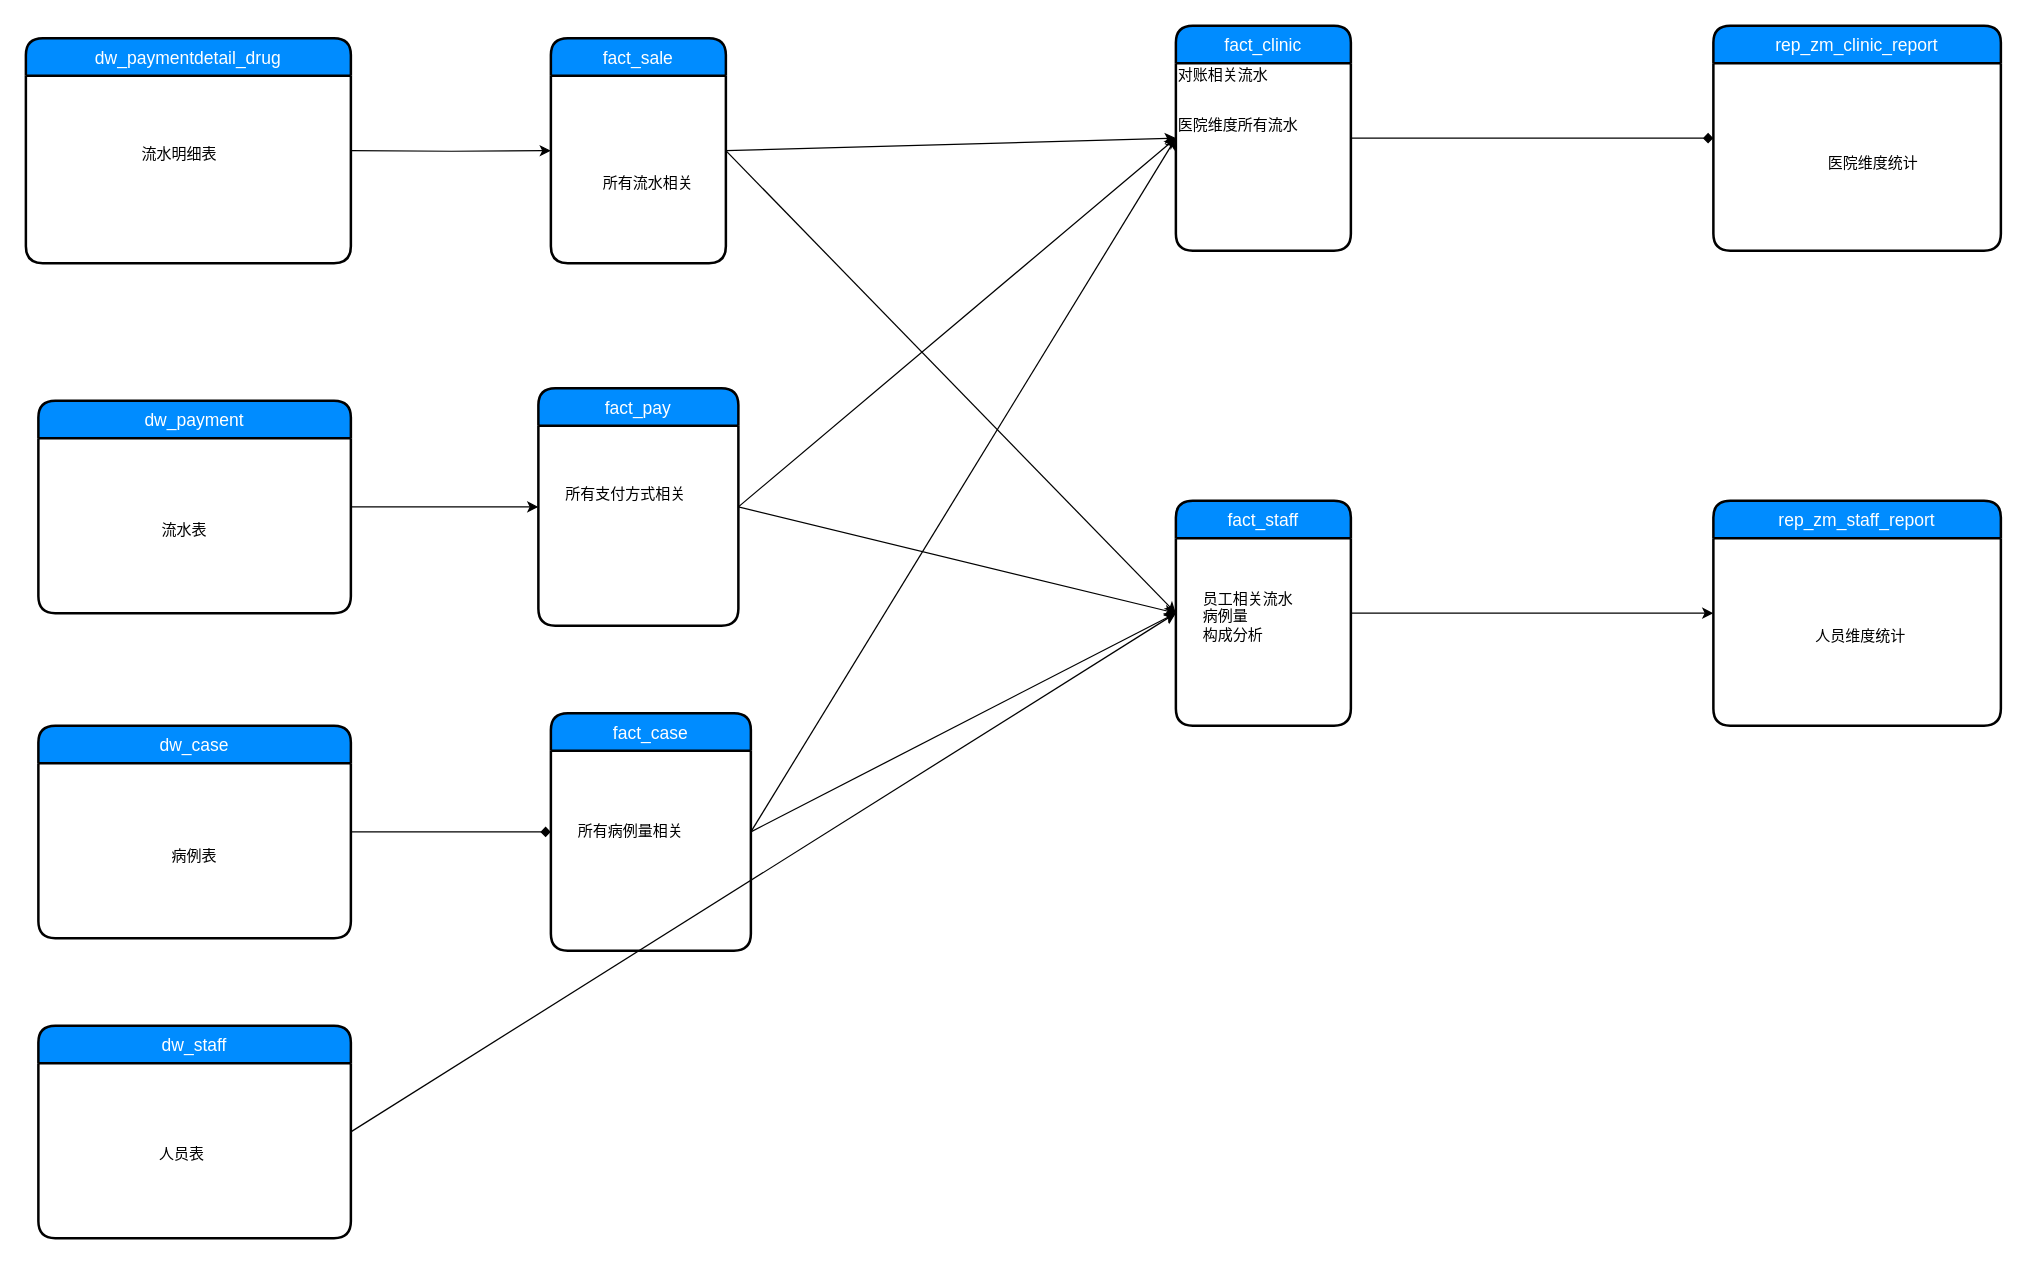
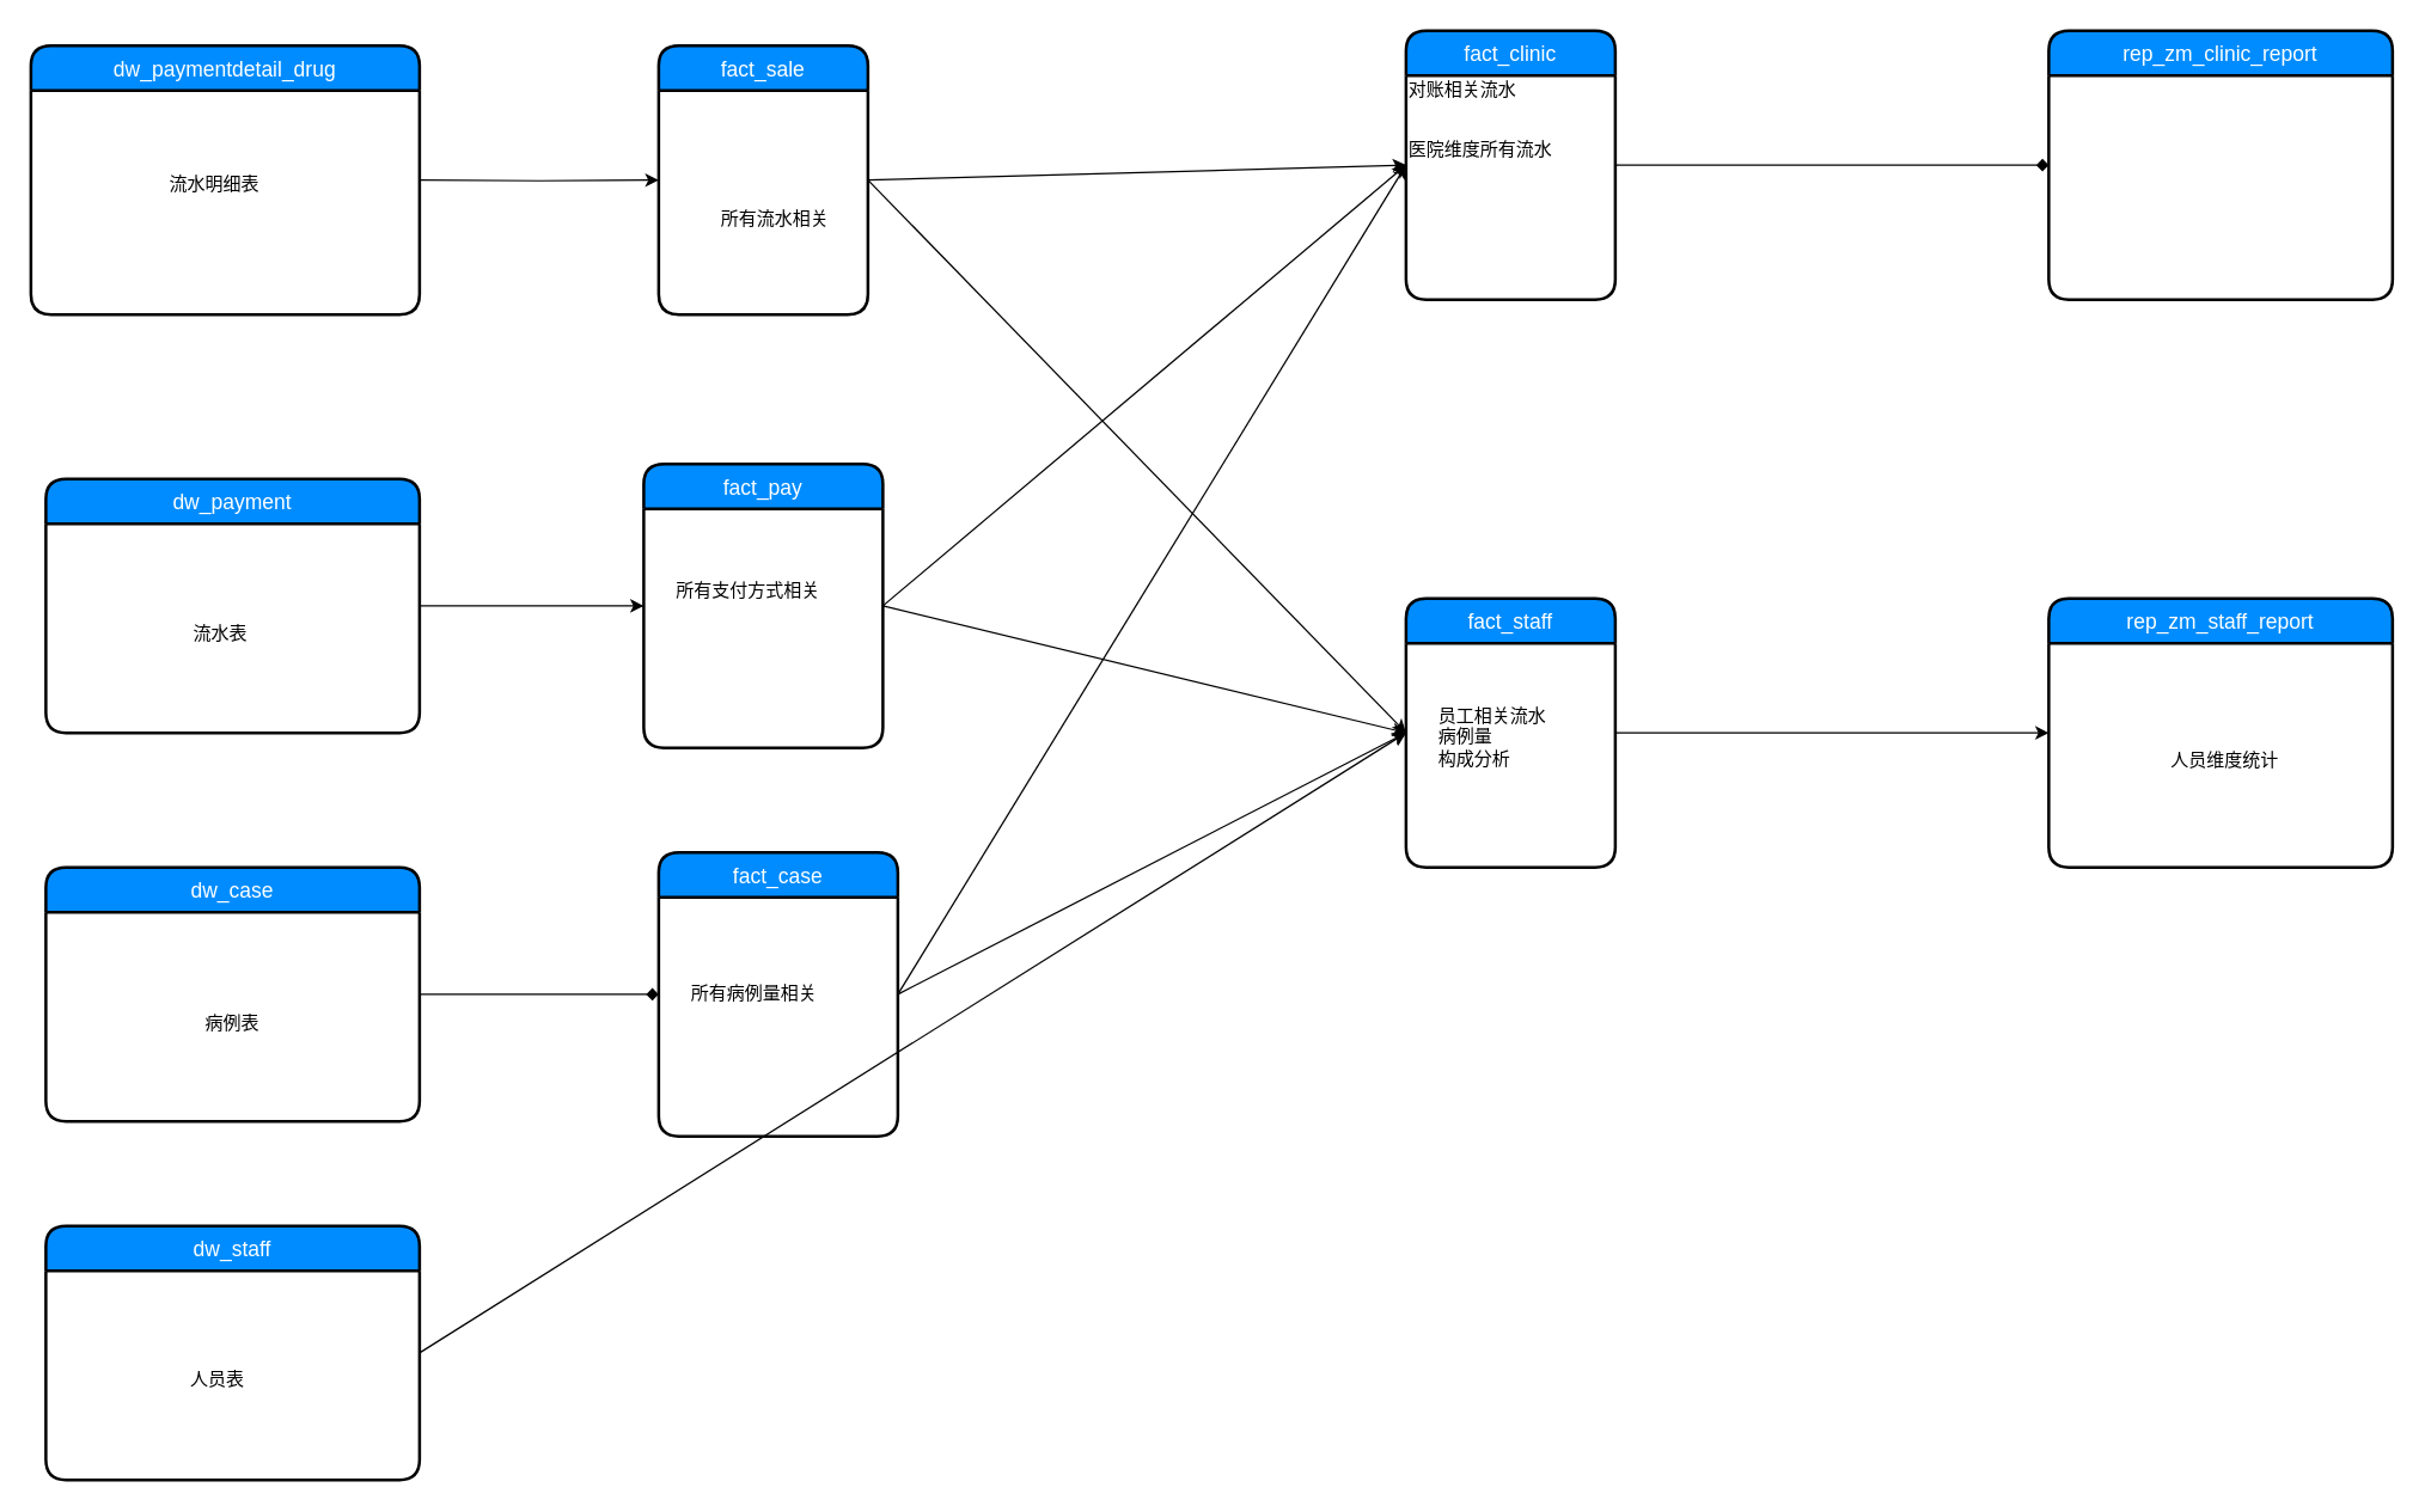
- <mxCell id="32" value="医院维度统计" style="text;html=1;resizable=0;points=[];autosize=1;align=left;verticalAlign=top;spacingTop=-4;" vertex="1" parent="1"><mxGeometry x="1460" y="120" width="110" height="20" as="geometry" /></mxCell>
